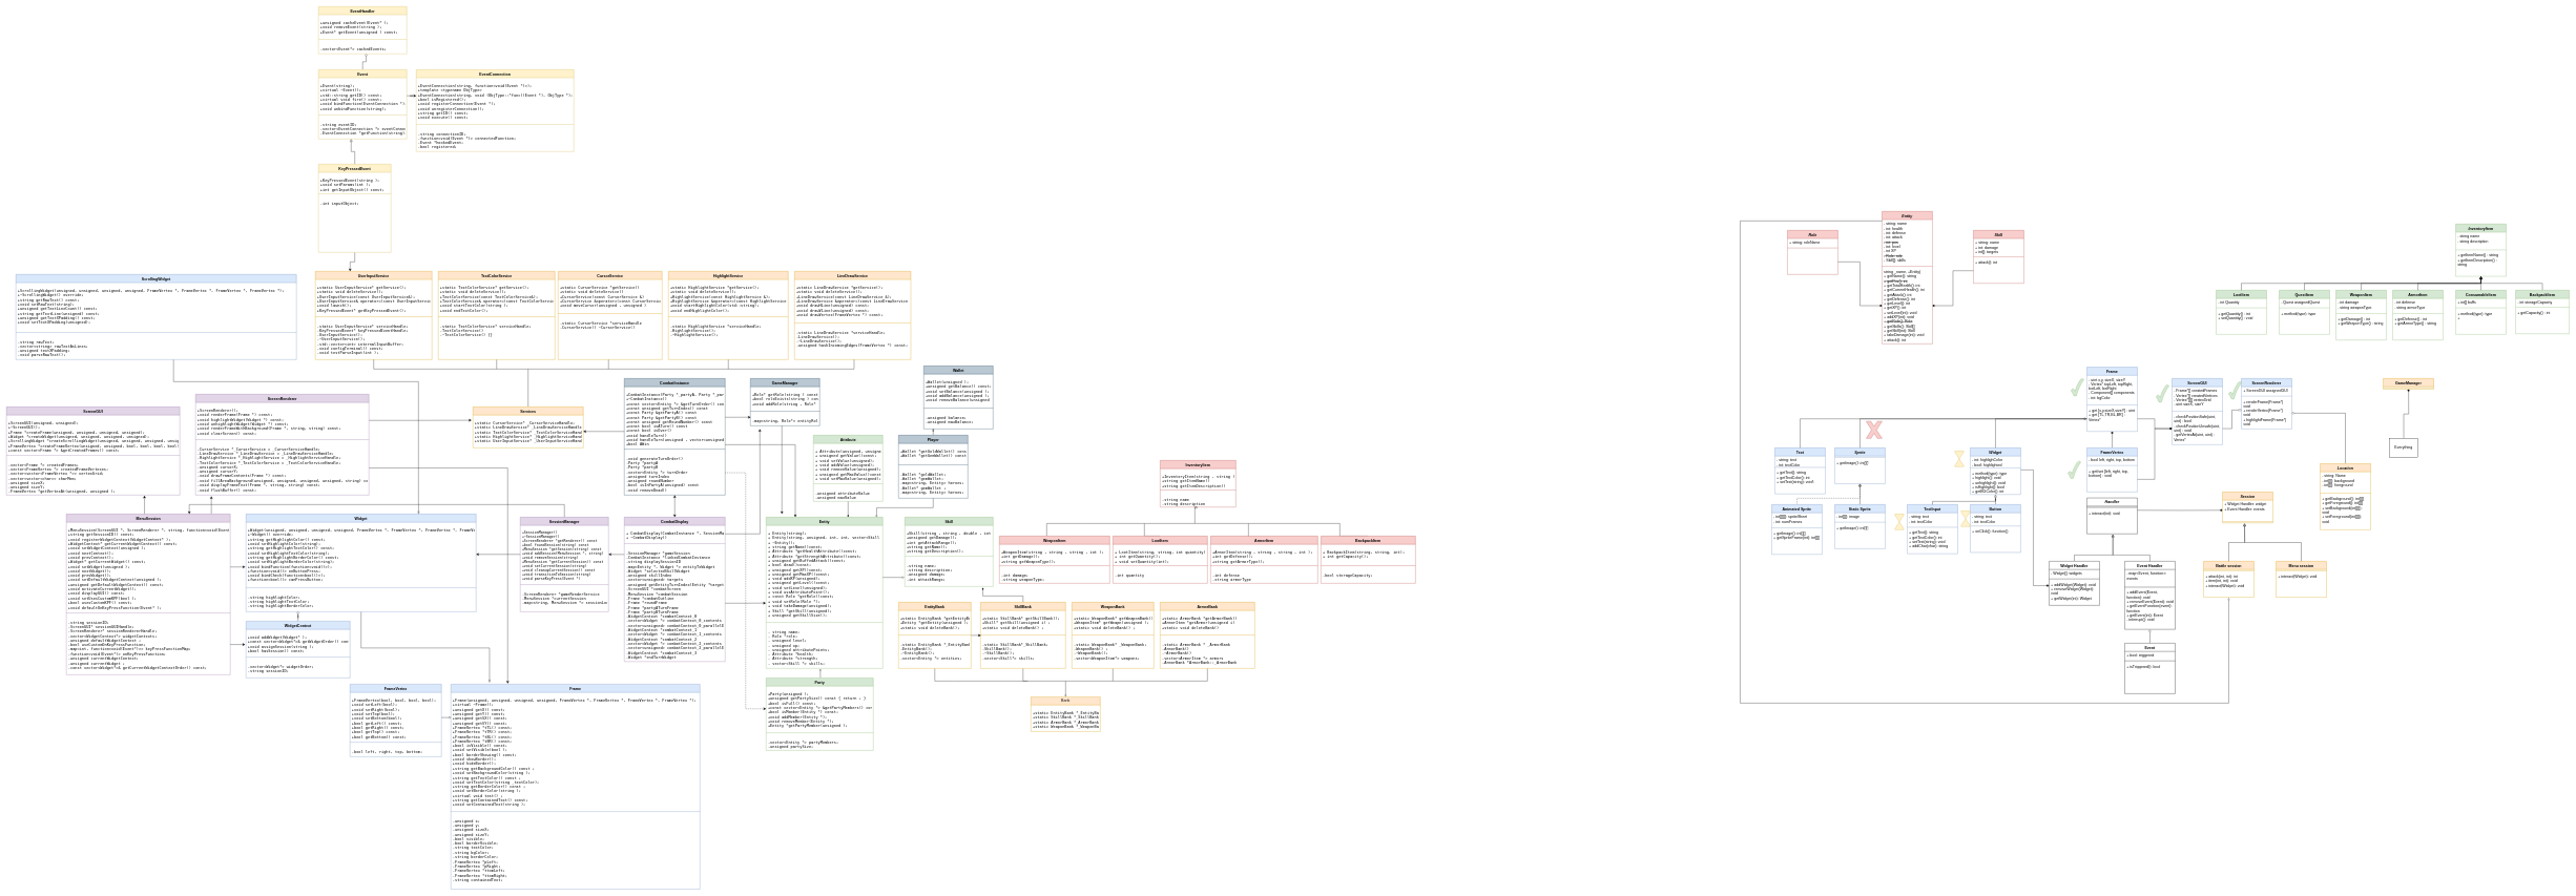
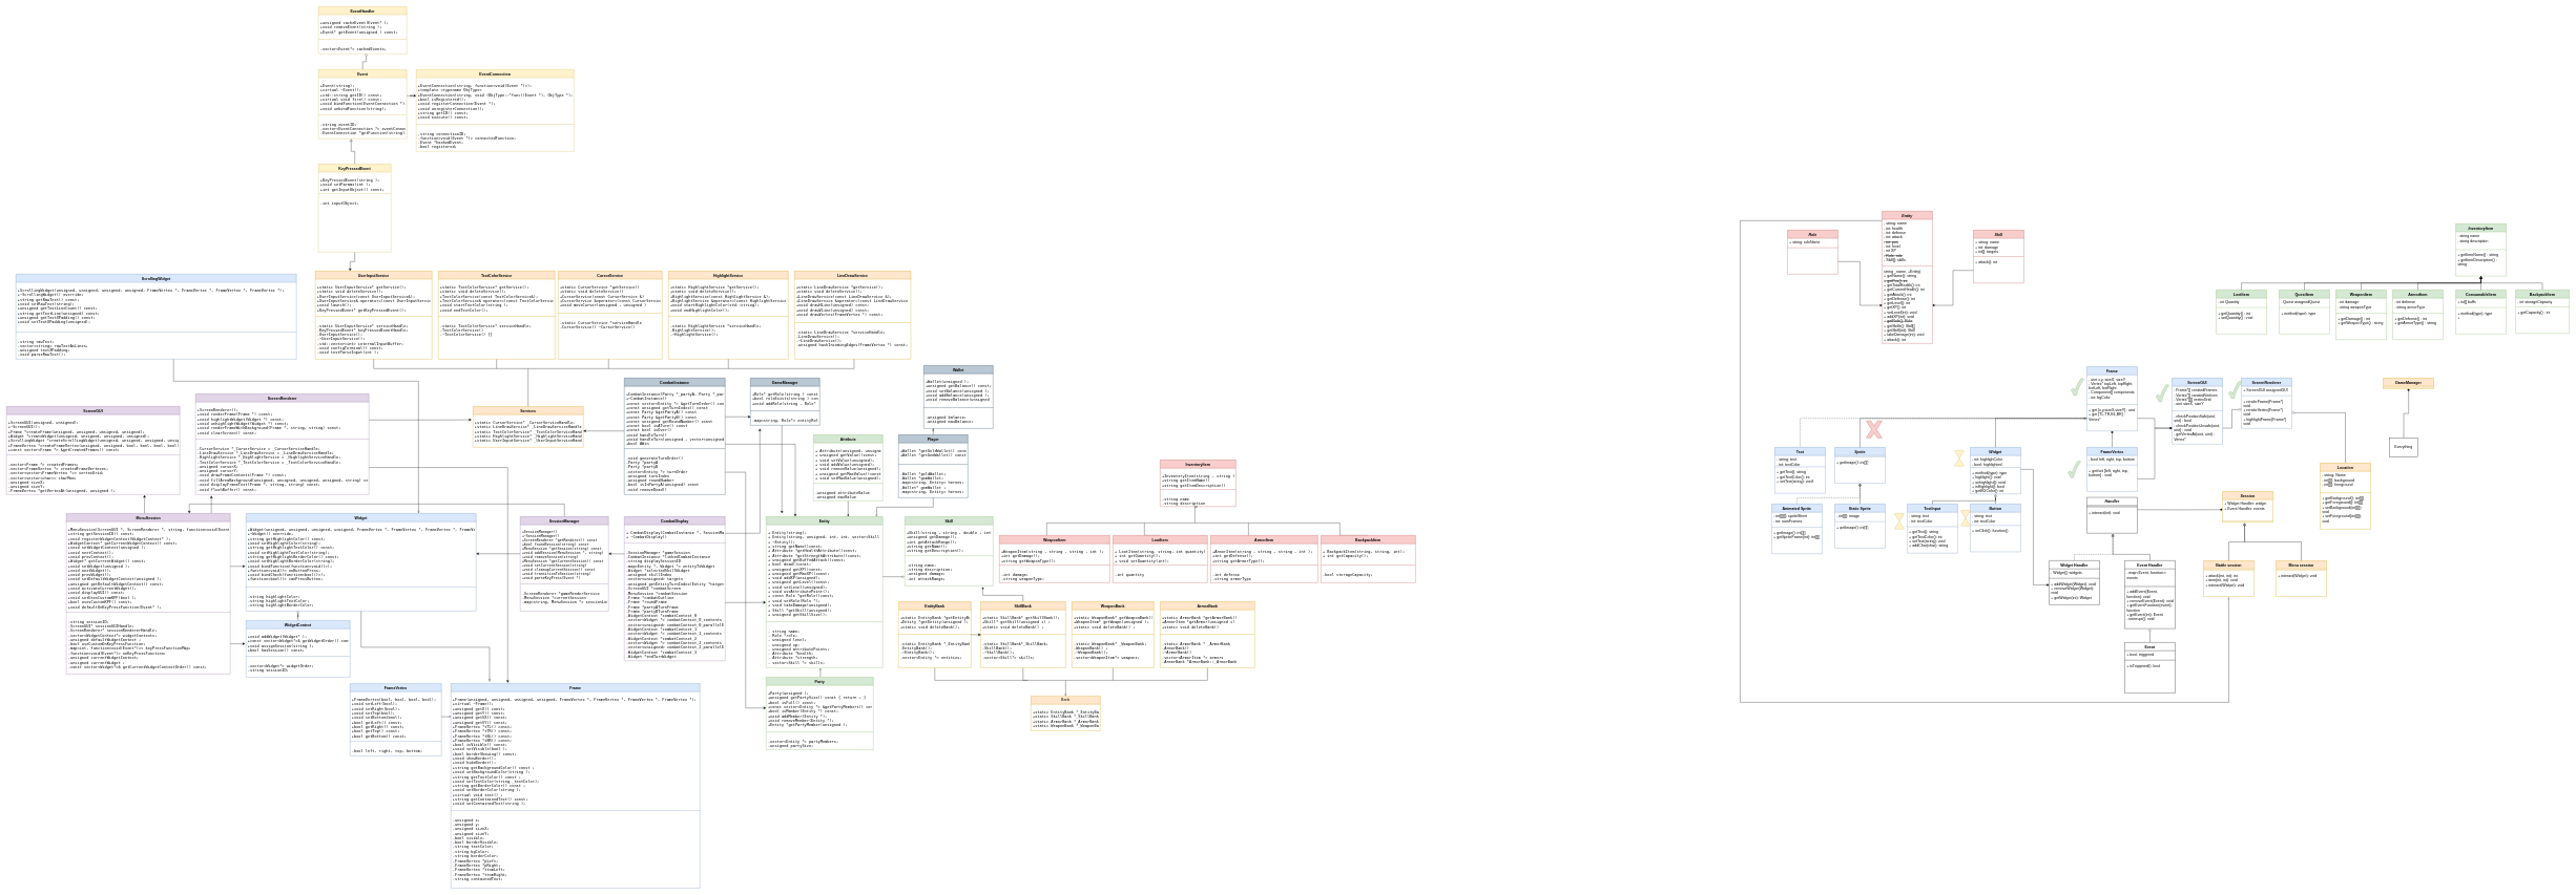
- <mxCell id="144" style="edgeStyle=orthogonalEdgeStyle;rounded=0;orthogonalLoop=1;jettySize=auto;html=1;endArrow=none;endFill=0;" edge="1" parent="1" source="55" target="89"><mxGeometry relative="1" as="geometry" /></mxCell>
+ <mxCell id="144" style="edgeStyle=orthogonalEdgeStyle;rounded=0;orthogonalLoop=1;jettySize=auto;html=1;endArrow=none;endFill=0;dashed=1;" edge="1" parent="1" source="55" target="89"><mxGeometry relative="1" as="geometry" /></mxCell>
- <mxCell id="314" style="edgeStyle=orthogonalEdgeStyle;rounded=0;orthogonalLoop=1;jettySize=auto;html=1;startArrow=classic;startFill=1;" edge="1" parent="1" source="167" target="159"><mxGeometry relative="1" as="geometry"><Array as="points"><mxPoint x="2140" y="1600" /><mxPoint x="2140" y="1600" /></Array></mxGeometry></mxCell>
- <mxCell id="105" style="edgeStyle=orthogonalEdgeStyle;rounded=0;orthogonalLoop=1;jettySize=auto;html=1;entryX=0.515;entryY=1.019;entryDx=0;entryDy=0;entryPerimeter=0;endArrow=block;endFill=0;" edge="1" parent="1" source="106" target="104"><mxGeometry relative="1" as="geometry"><Array as="points"><mxPoint x="6580" y="1760" /><mxPoint x="6702" y="1760" /></Array></mxGeometry></mxCell>
+ <mxCell id="105" style="edgeStyle=orthogonalEdgeStyle;rounded=0;orthogonalLoop=1;jettySize=auto;html=1;entryX=0.515;entryY=1.019;entryDx=0;entryDy=0;entryPerimeter=0;endArrow=block;endFill=0;dashed=1;" edge="1" parent="1" source="106" target="104"><mxGeometry relative="1" as="geometry"><Array as="points"><mxPoint x="6580" y="1760" /><mxPoint x="6702" y="1760" /></Array></mxGeometry></mxCell>
- <mxCell id="316" style="edgeStyle=orthogonalEdgeStyle;rounded=0;orthogonalLoop=1;jettySize=auto;html=1;entryX=0;entryY=0.5;entryDx=0;entryDy=0;dashed=1;" edge="1" parent="1" source="167" target="274"><mxGeometry relative="1" as="geometry"><mxPoint x="2360" y="2250" as="targetPoint" /></mxGeometry></mxCell>
+ <mxCell id="316" style="edgeStyle=orthogonalEdgeStyle;rounded=0;orthogonalLoop=1;jettySize=auto;html=1;entryX=0;entryY=0.5;entryDx=0;entryDy=0;" edge="1" parent="1" source="167" target="274"><mxGeometry relative="1" as="geometry"><mxPoint x="2360" y="2250" as="targetPoint" /></mxGeometry></mxCell>
